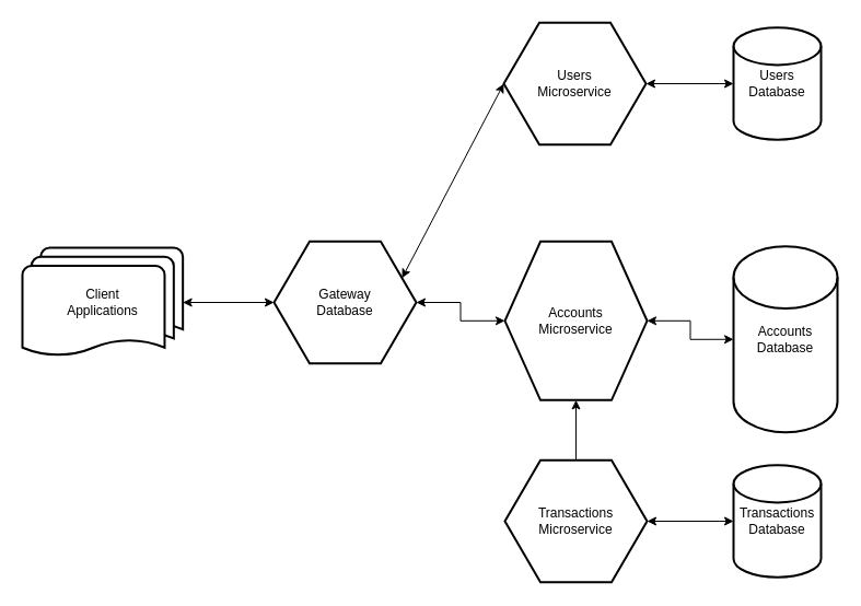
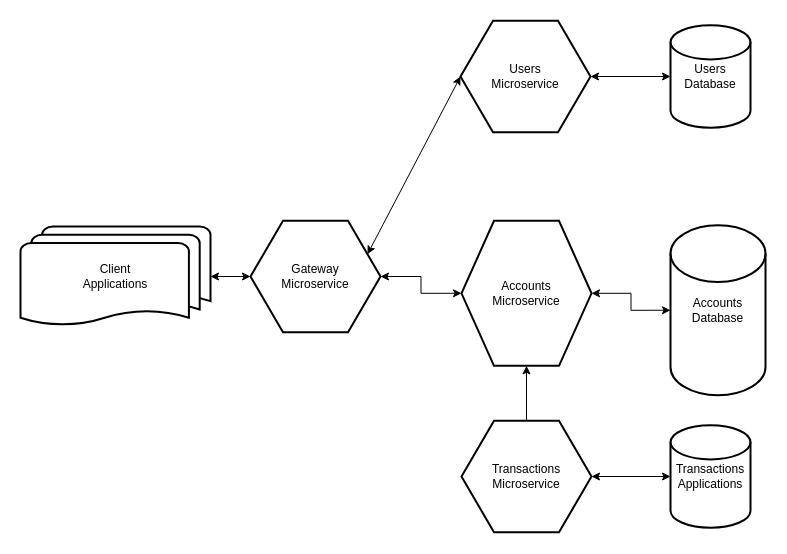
- <mxCell id="16" value="Client&lt;div&gt;Applications&lt;/div&gt;" style="strokeWidth=2;html=1;shape=mxgraph.flowchart.multi-document;whiteSpace=wrap;" parent="1" vertex="1"><mxGeometry x="20" y="226" width="146.66" height="100" as="geometry" /></mxCell>
+ <mxCell id="16" value="Client&lt;div&gt;Applications&lt;/div&gt;" style="strokeWidth=2;html=1;shape=mxgraph.flowchart.multi-document;whiteSpace=wrap;" parent="1" vertex="1"><mxGeometry x="20" y="226" width="190" height="100" as="geometry" /></mxCell>
- <mxCell id="9" value="Gateway&lt;div&gt;Database&lt;/div&gt;" style="shape=mxgraph.bpmn.conversation;perimeter=hexagonPerimeter2;whiteSpace=wrap;html=1;aspect=fixed;bpmnConversationType=conv;strokeWidth=2;" parent="1" vertex="1"><mxGeometry x="250" y="220.29" width="130" height="111.43" as="geometry" /></mxCell>
+ <mxCell id="9" value="Gateway&lt;div&gt;Microservice&lt;/div&gt;" style="shape=mxgraph.bpmn.conversation;perimeter=hexagonPerimeter2;whiteSpace=wrap;html=1;aspect=fixed;bpmnConversationType=conv;strokeWidth=2;" parent="1" vertex="1"><mxGeometry x="250" y="220.29" width="130" height="111.43" as="geometry" /></mxCell>
- <mxCell id="6" value="Transactions&lt;div&gt;Database&lt;/div&gt;" style="strokeWidth=2;html=1;shape=mxgraph.flowchart.database;whiteSpace=wrap;" parent="1" vertex="1"><mxGeometry x="670" y="424.75" width="80" height="102.5" as="geometry" /></mxCell>
+ <mxCell id="6" value="Transactions&lt;div&gt;Applications&lt;/div&gt;" style="strokeWidth=2;html=1;shape=mxgraph.flowchart.database;whiteSpace=wrap;" parent="1" vertex="1"><mxGeometry x="670" y="424.75" width="80" height="102.5" as="geometry" /></mxCell>
